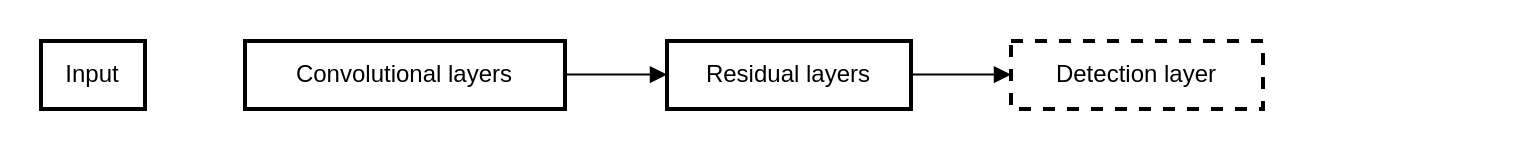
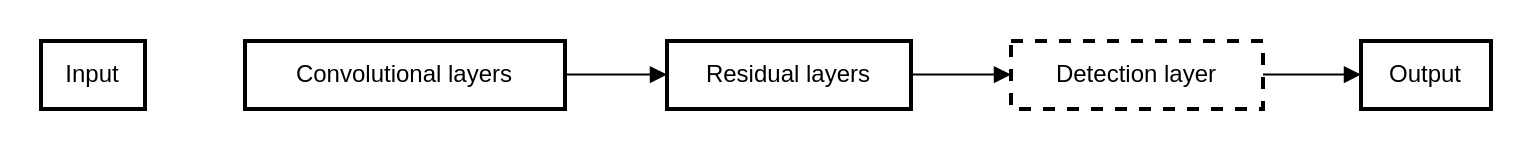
+ <mxCell id="9" value="" style="curved=1;startArrow=none;endArrow=block;exitX=0.994;exitY=0.494;entryX=0.004;entryY=0.494;" edge="1" parent="1" source="5" target="6"><mxGeometry relative="1" as="geometry"><Array as="points" /></mxGeometry></mxCell>
+ <mxCell id="6" value="Output" style="whiteSpace=wrap;strokeWidth=2;" vertex="1" parent="1"><mxGeometry x="680" width="65" height="34" as="geometry" y="20" /></mxCell>
